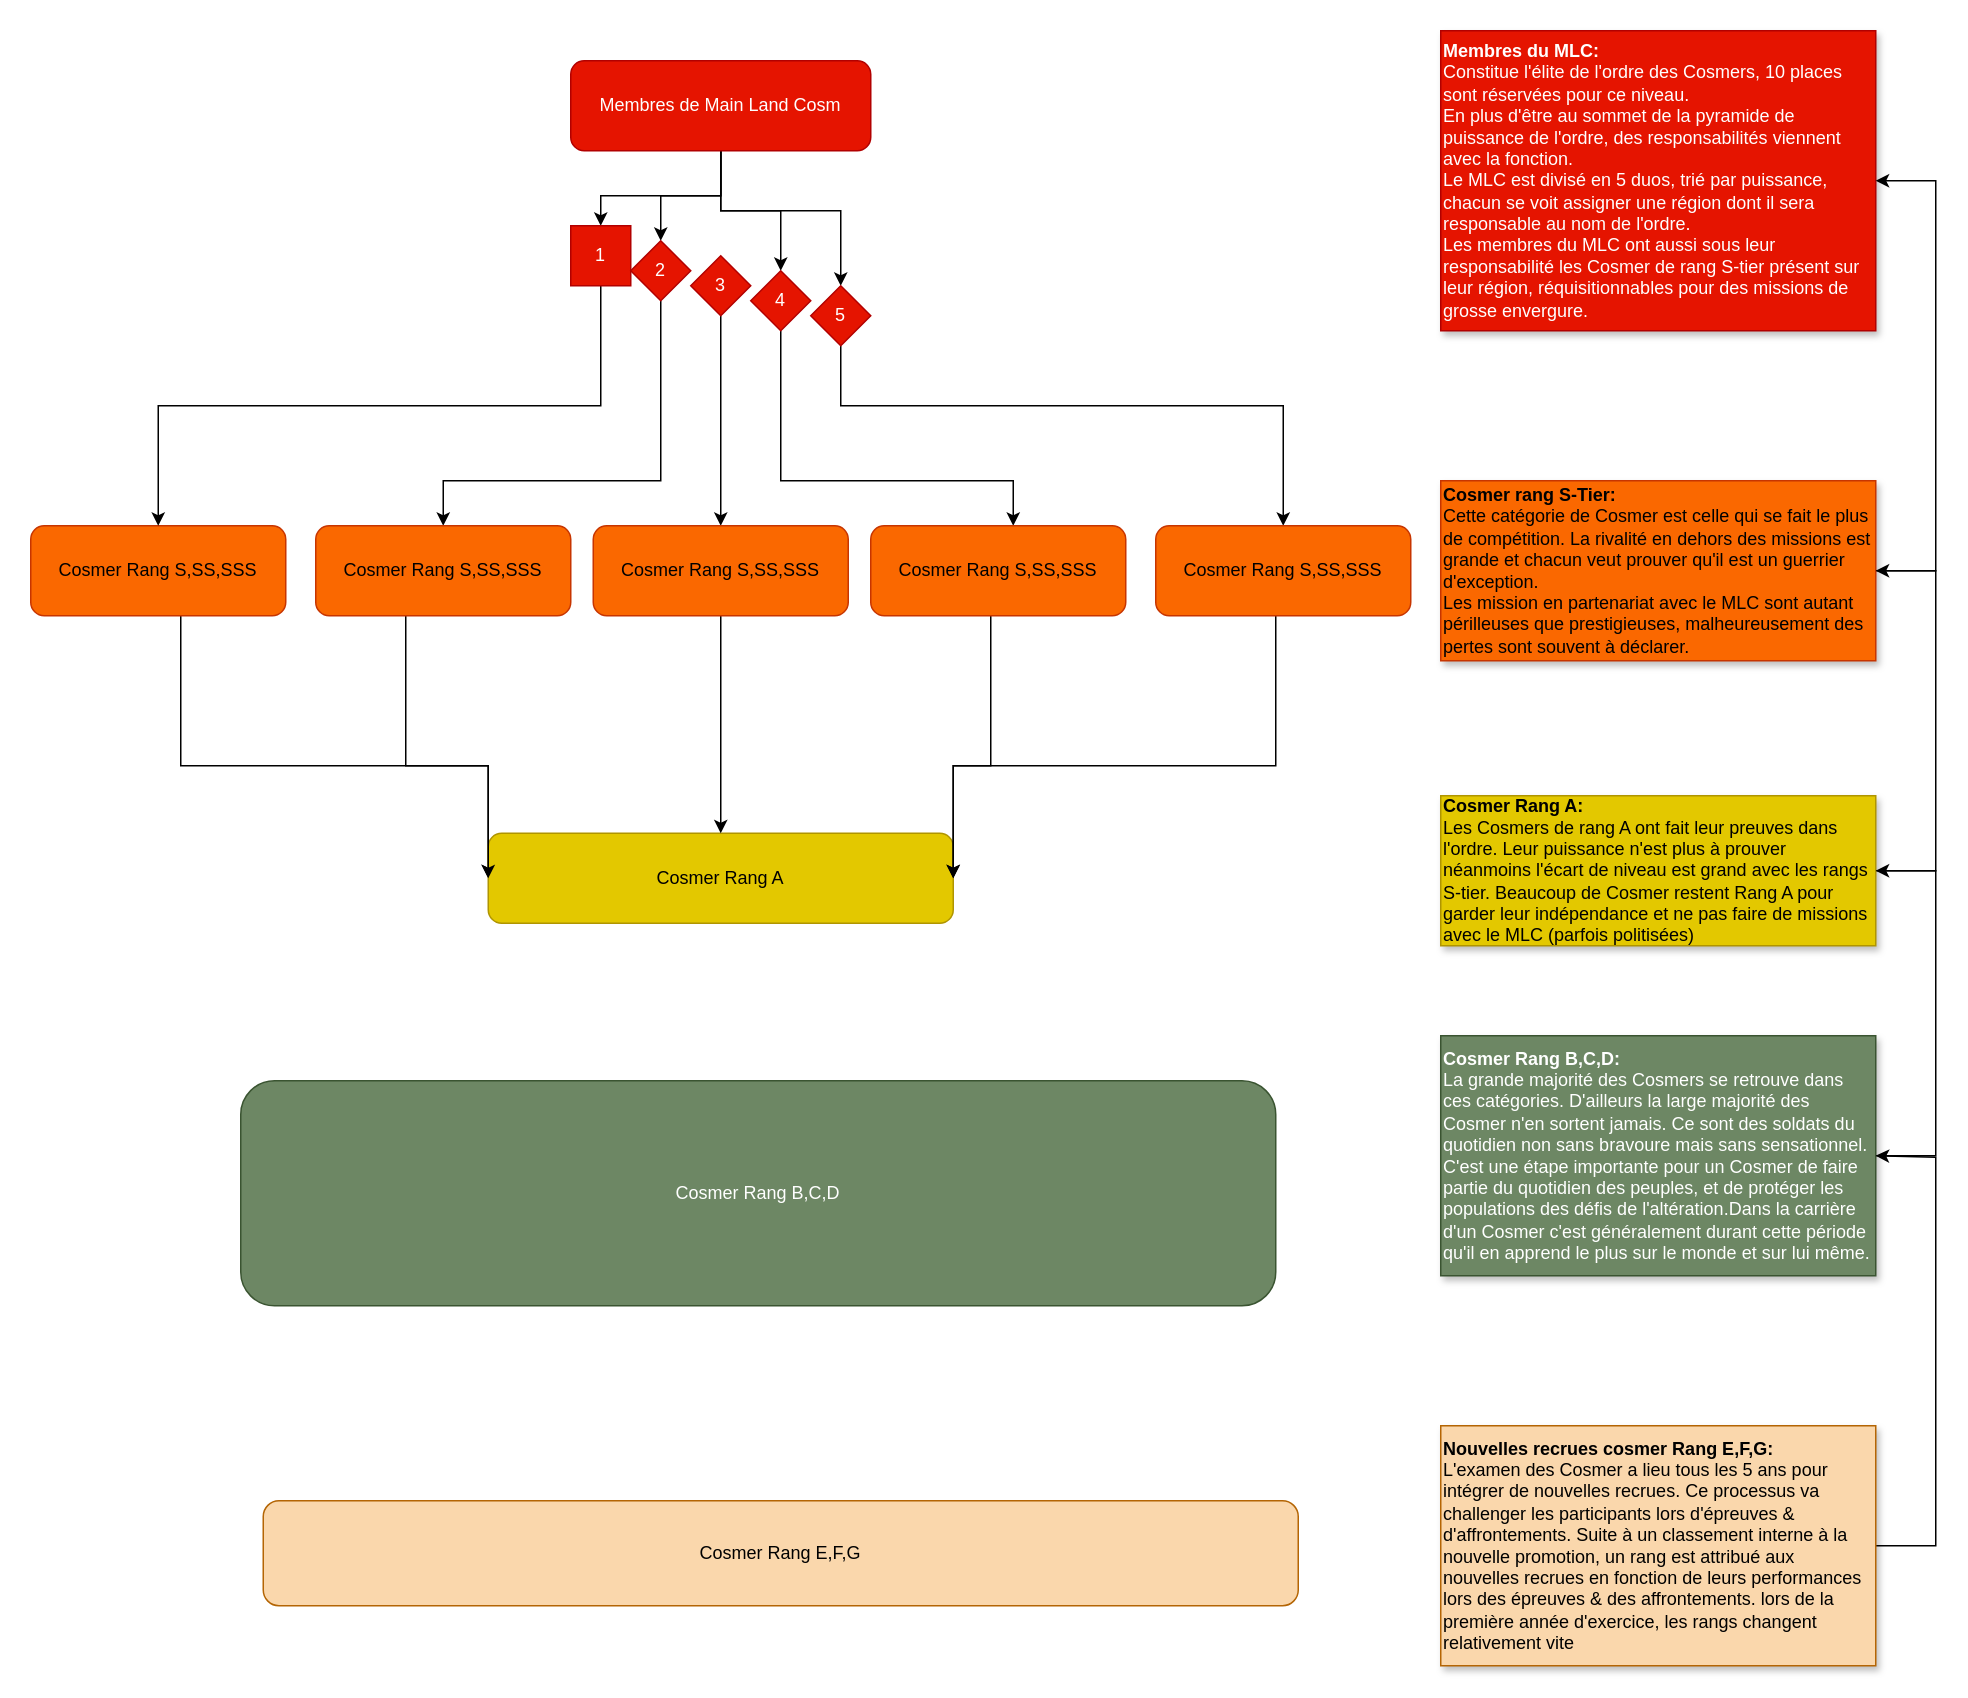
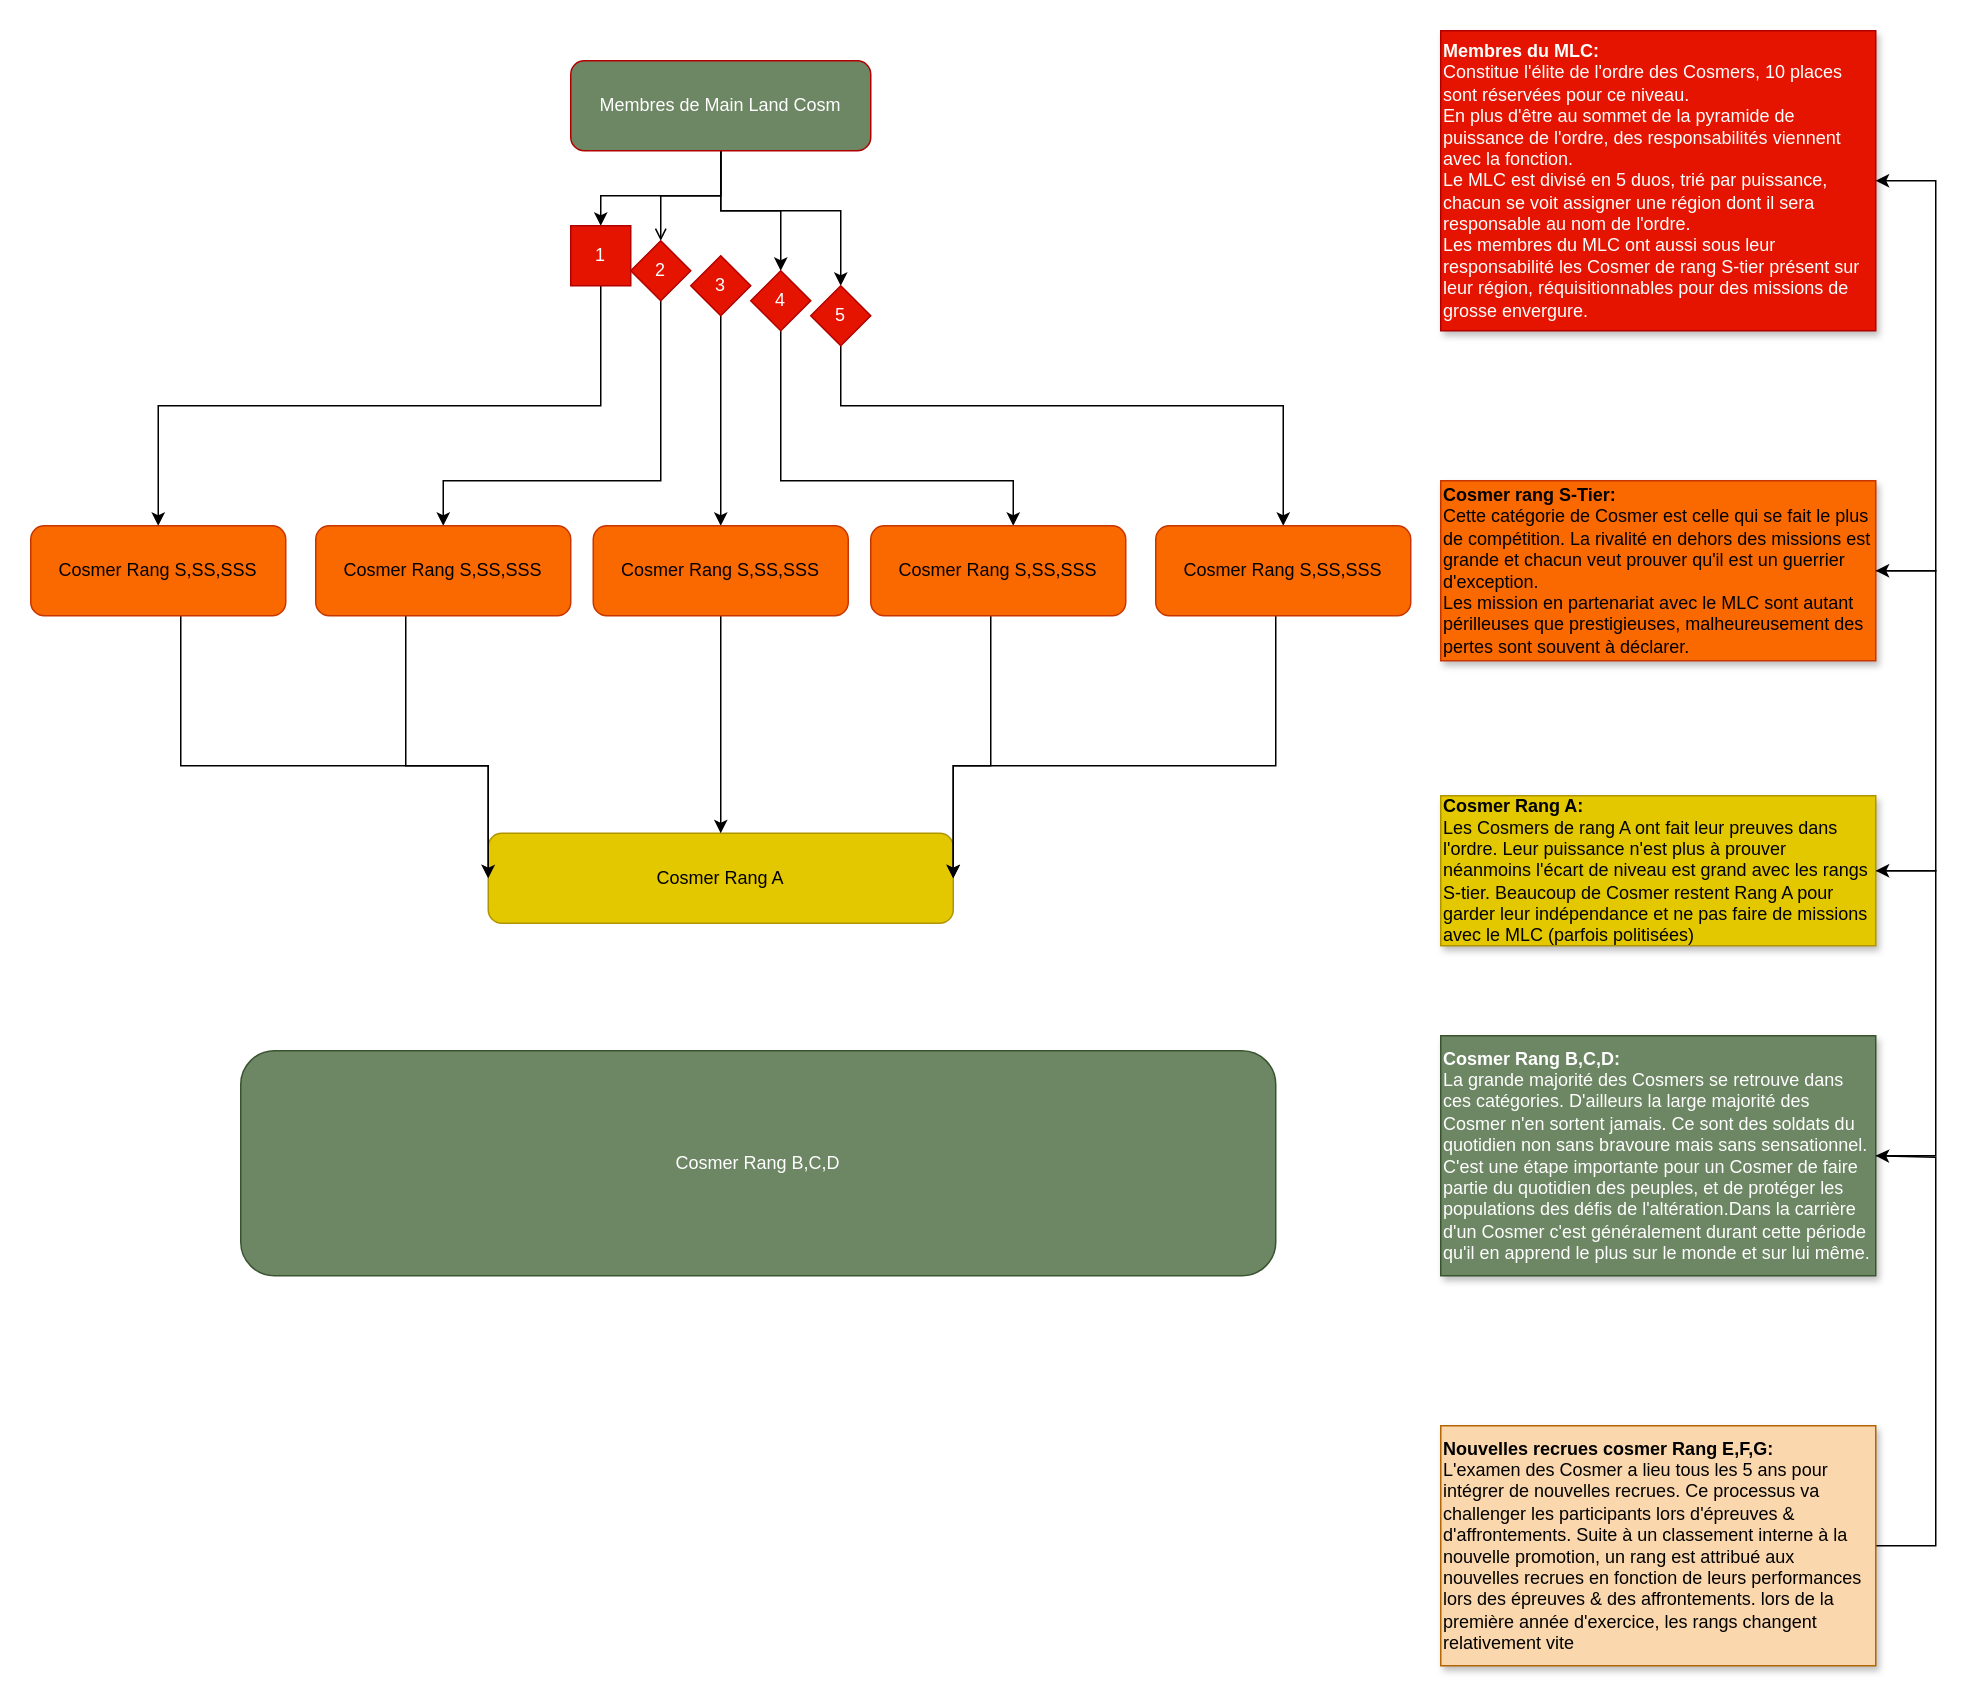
- <mxCell id="6" value="Membres de Main Land Cosm" style="rounded=1;whiteSpace=wrap;html=1;fillColor=#e51400;fontColor=#ffffff;strokeColor=#B20000;" vertex="1" parent="1"><mxGeometry x="380" y="40" width="200" height="60" as="geometry" /></mxCell>
+ <mxCell id="6" value="Membres de Main Land Cosm" style="rounded=1;whiteSpace=wrap;html=1;fillColor=#6d8764;fontColor=#ffffff;strokeColor=#B20000;" vertex="1" parent="1"><mxGeometry x="380" y="40" width="200" height="60" as="geometry" /></mxCell>
- <mxCell id="3" style="edgeStyle=orthogonalEdgeStyle;rounded=0;orthogonalLoop=1;jettySize=auto;html=1;exitX=0.5;exitY=1;exitDx=0;exitDy=0;entryX=0.5;entryY=0;entryDx=0;entryDy=0;" edge="1" parent="1" source="6" target="15"><mxGeometry relative="1" as="geometry" /></mxCell>
+ <mxCell id="3" style="edgeStyle=orthogonalEdgeStyle;rounded=0;orthogonalLoop=1;jettySize=auto;html=1;exitX=0.5;exitY=1;exitDx=0;exitDy=0;entryX=0.5;entryY=0;entryDx=0;entryDy=0;endArrow=open;" edge="1" parent="1" source="6" target="15"><mxGeometry relative="1" as="geometry" /></mxCell>
- <mxCell id="10" value="Cosmer Rang B,C,D" style="rounded=1;whiteSpace=wrap;html=1;fillColor=#6d8764;fontColor=#ffffff;strokeColor=#3A5431;" vertex="1" parent="1"><mxGeometry x="160" y="720" width="690" height="150" as="geometry" /></mxCell>
+ <mxCell id="10" value="Cosmer Rang B,C,D" style="rounded=1;whiteSpace=wrap;html=1;fillColor=#6d8764;fontColor=#ffffff;strokeColor=#3A5431;" vertex="1" parent="1"><mxGeometry x="160" y="700" width="690" height="150" as="geometry" /></mxCell>
- <mxCell id="11" value="Cosmer Rang E,F,G" style="rounded=1;whiteSpace=wrap;html=1;fillColor=#fad7ac;strokeColor=#b46504;" vertex="1" parent="1"><mxGeometry x="175" y="1000" width="690" height="70" as="geometry" /></mxCell>
